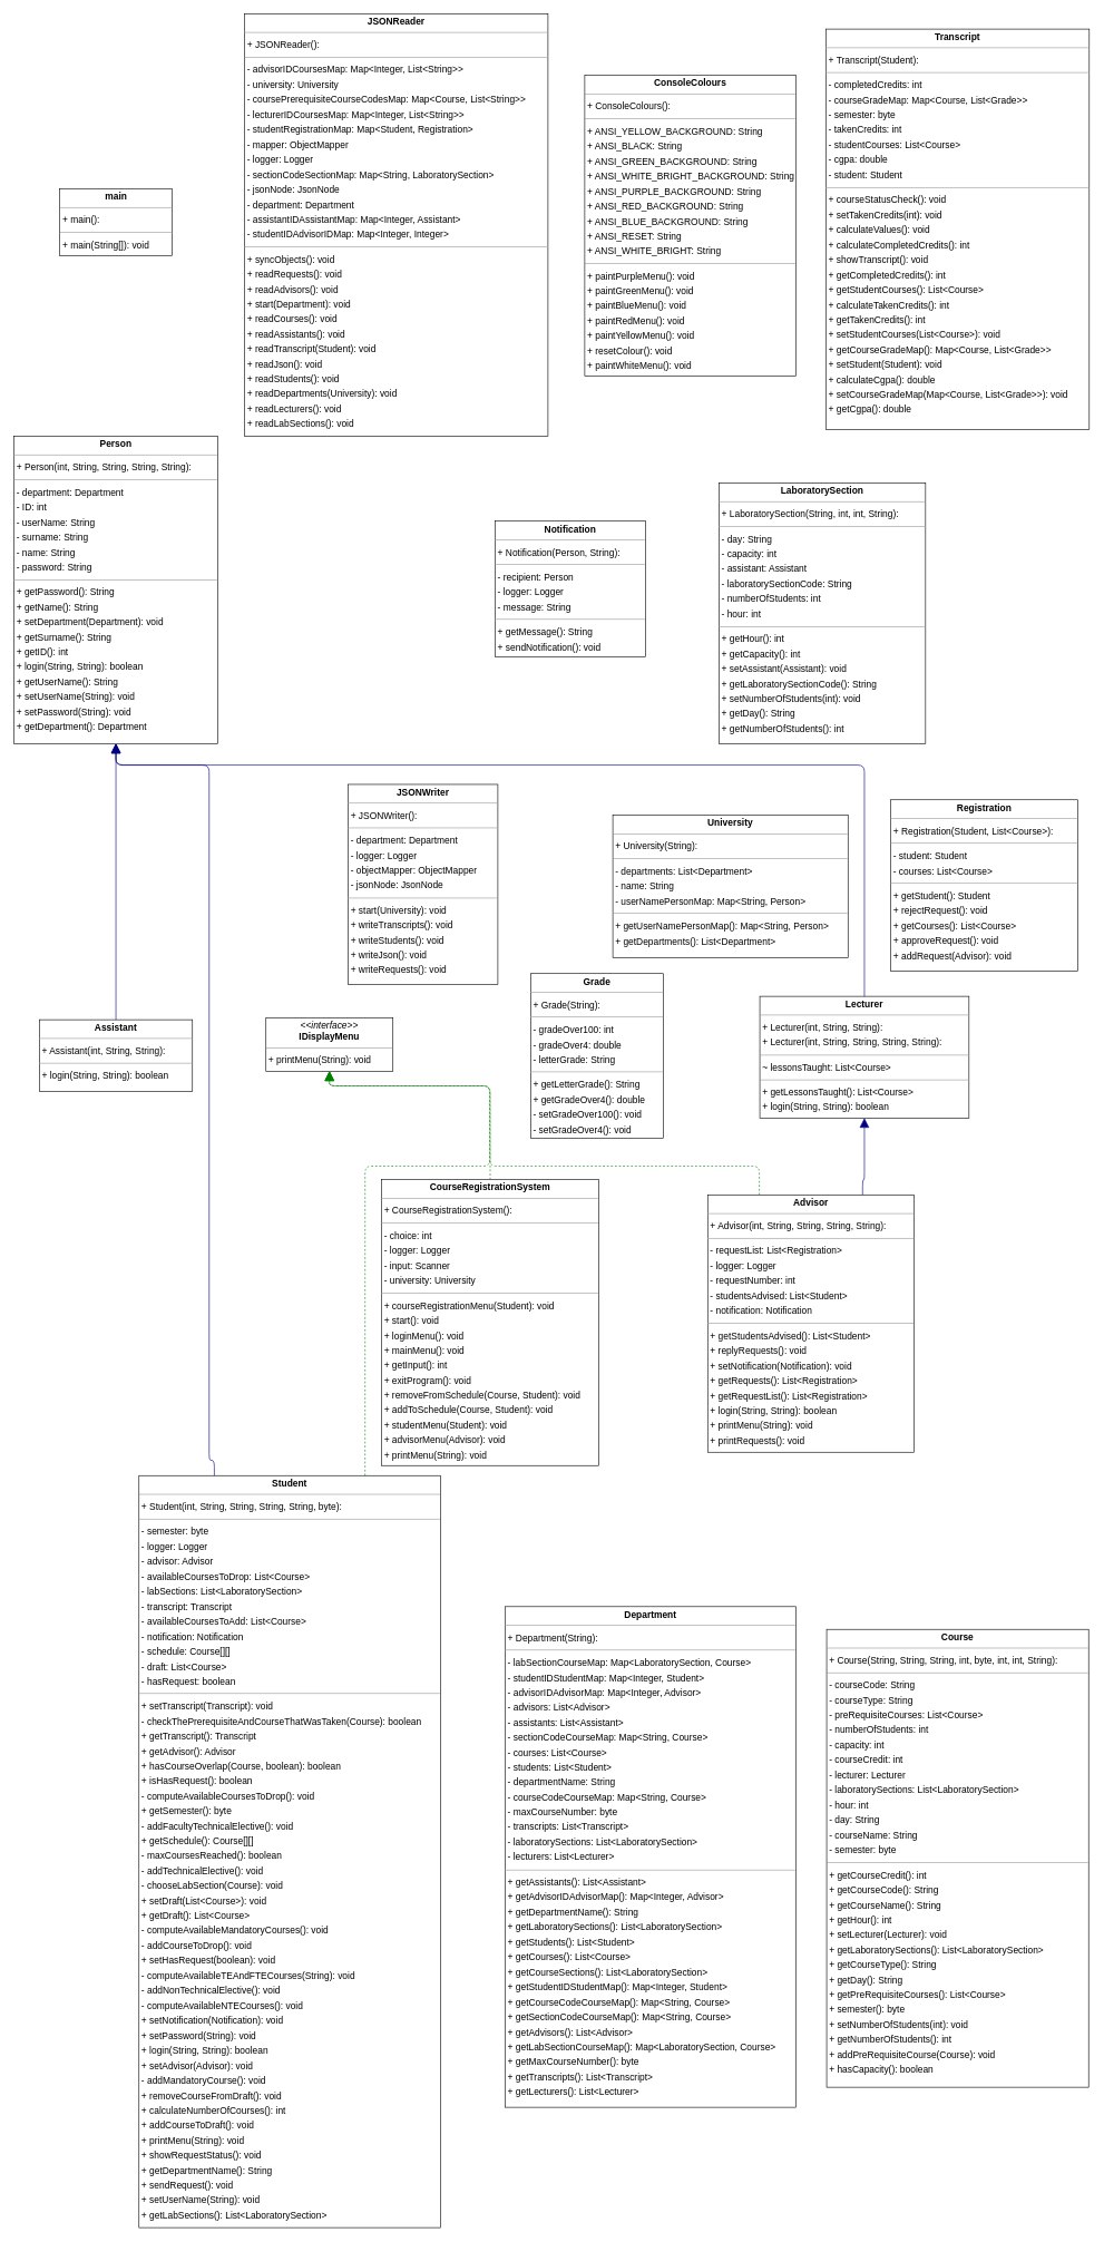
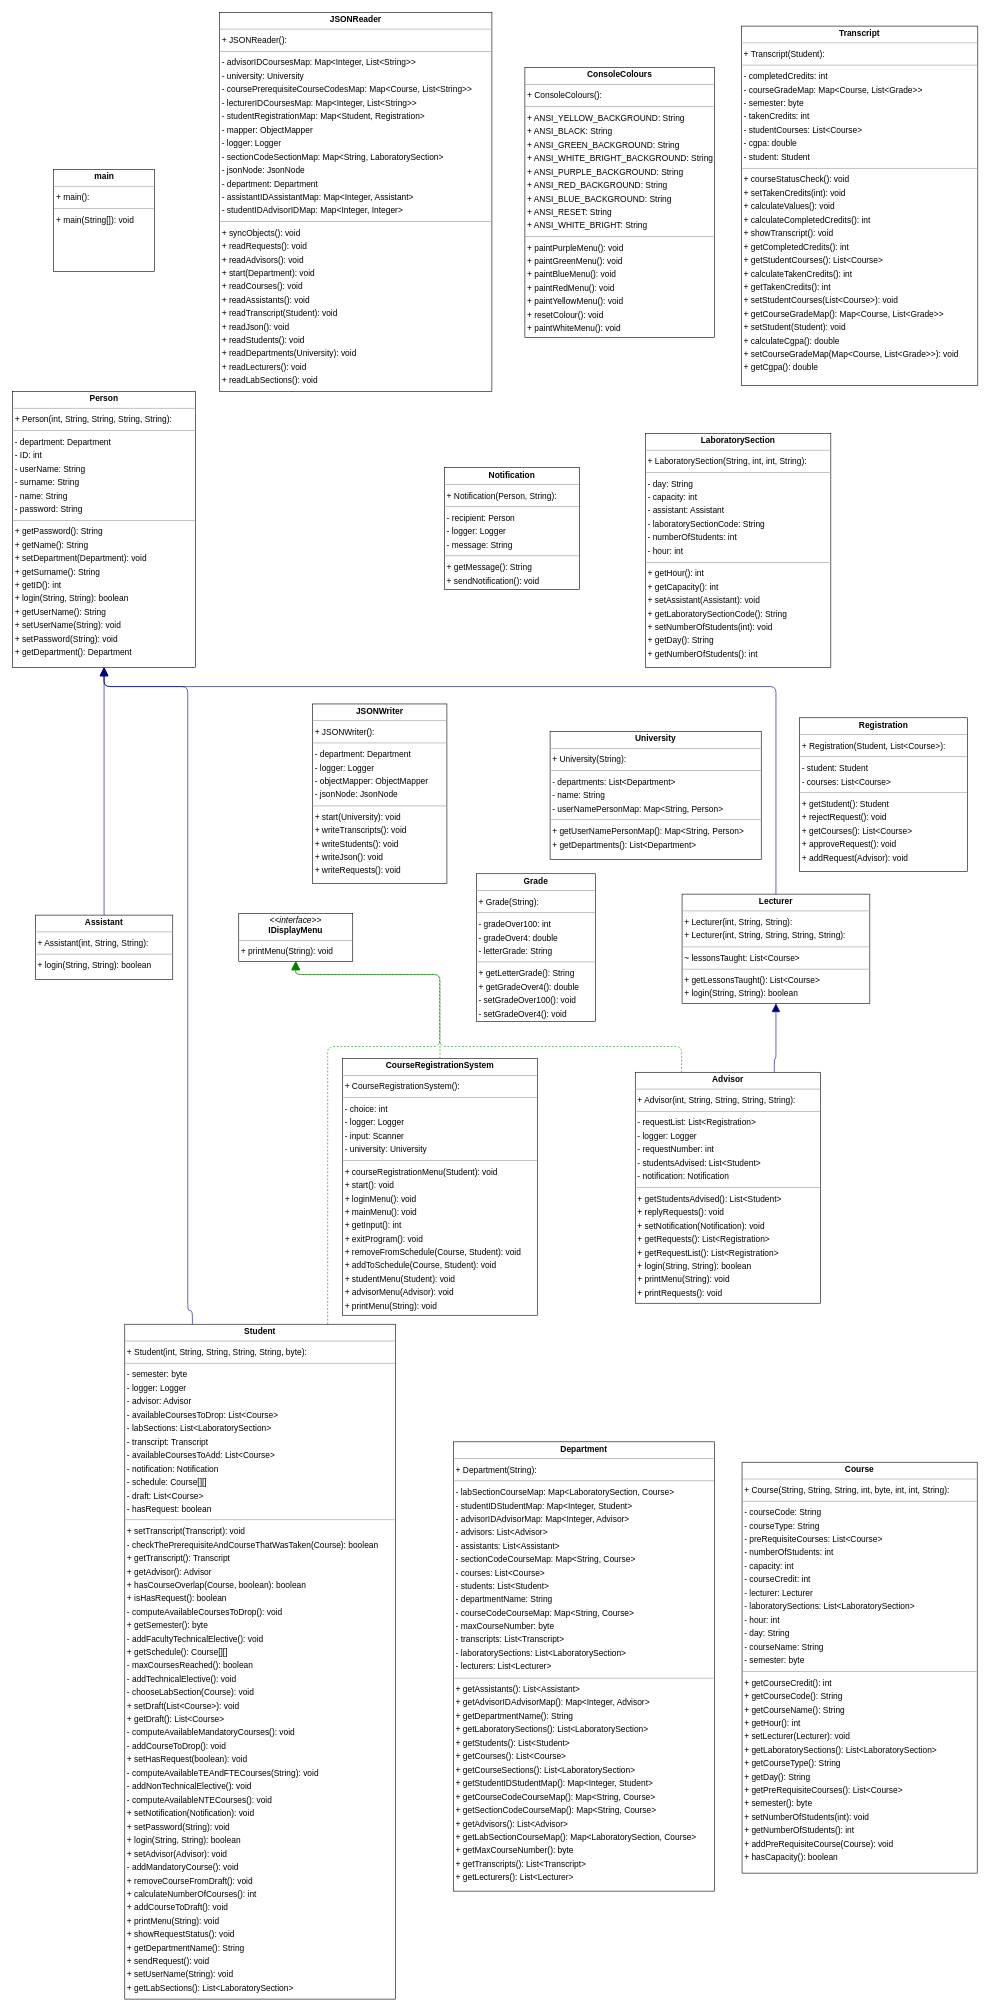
- <mxCell id="20" value="&lt;p style=&quot;margin:0px;margin-top:4px;text-align:center;&quot;&gt;&lt;b&gt;main&lt;/b&gt;&lt;/p&gt;&lt;hr size=&quot;1&quot;/&gt;&lt;p style=&quot;margin:0 0 0 4px;line-height:1.6;&quot;&gt;+ main(): &lt;/p&gt;&lt;hr size=&quot;1&quot;/&gt;&lt;p style=&quot;margin:0 0 0 4px;line-height:1.6;&quot;&gt;+ main(String[]): void&lt;/p&gt;" style="verticalAlign=top;align=left;overflow=fill;fontSize=14;fontFamily=Helvetica;html=1;rounded=0;shadow=0;comic=0;labelBackgroundColor=none;strokeWidth=1;" parent="1" vertex="1"><mxGeometry x="88.5" y="282" width="168" height="100" as="geometry" /></mxCell>
+ <mxCell id="20" value="&lt;p style=&quot;margin:0px;margin-top:4px;text-align:center;&quot;&gt;&lt;b&gt;main&lt;/b&gt;&lt;/p&gt;&lt;hr size=&quot;1&quot;/&gt;&lt;p style=&quot;margin:0 0 0 4px;line-height:1.6;&quot;&gt;+ main(): &lt;/p&gt;&lt;hr size=&quot;1&quot;/&gt;&lt;p style=&quot;margin:0 0 0 4px;line-height:1.6;&quot;&gt;+ main(String[]): void&lt;/p&gt;" style="verticalAlign=top;align=left;overflow=fill;fontSize=14;fontFamily=Helvetica;html=1;rounded=0;shadow=0;comic=0;labelBackgroundColor=none;strokeWidth=1;" parent="1" vertex="1"><mxGeometry x="88.5" y="282" width="168" height="170" as="geometry" /></mxCell>
